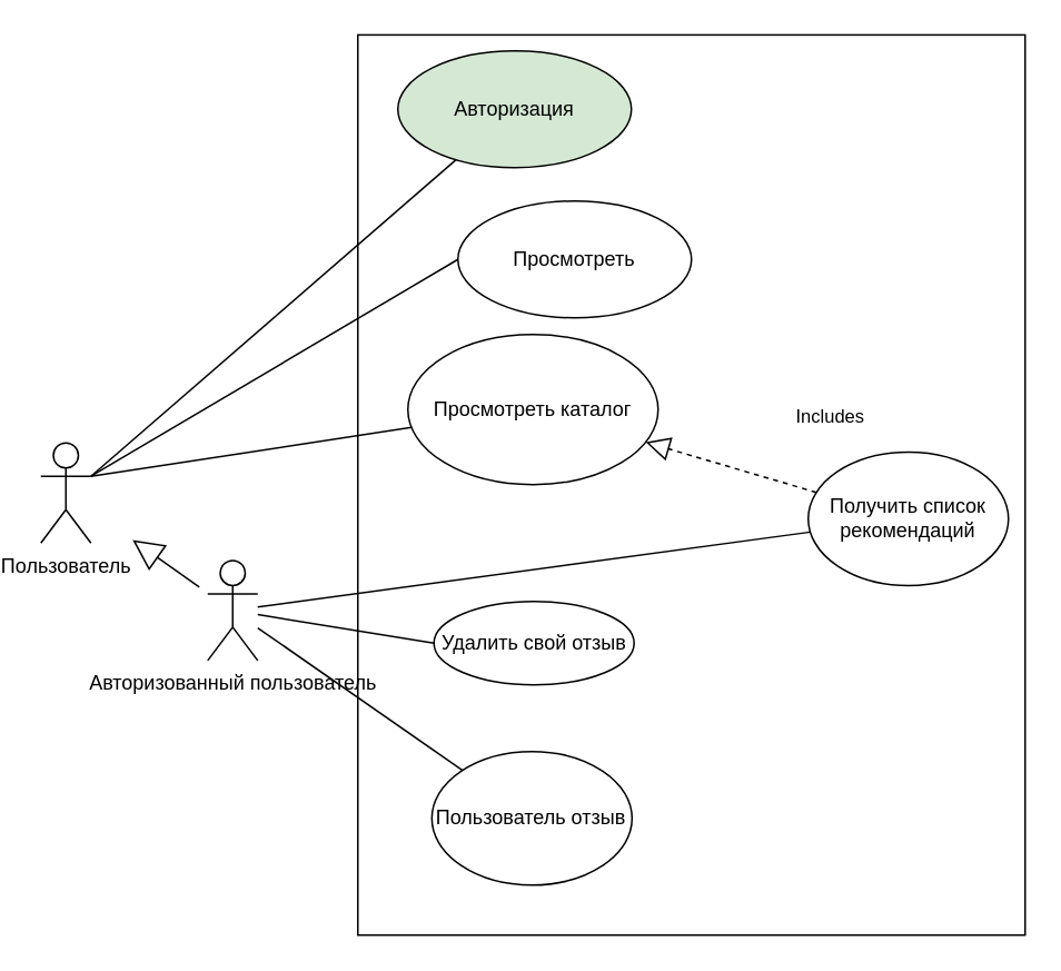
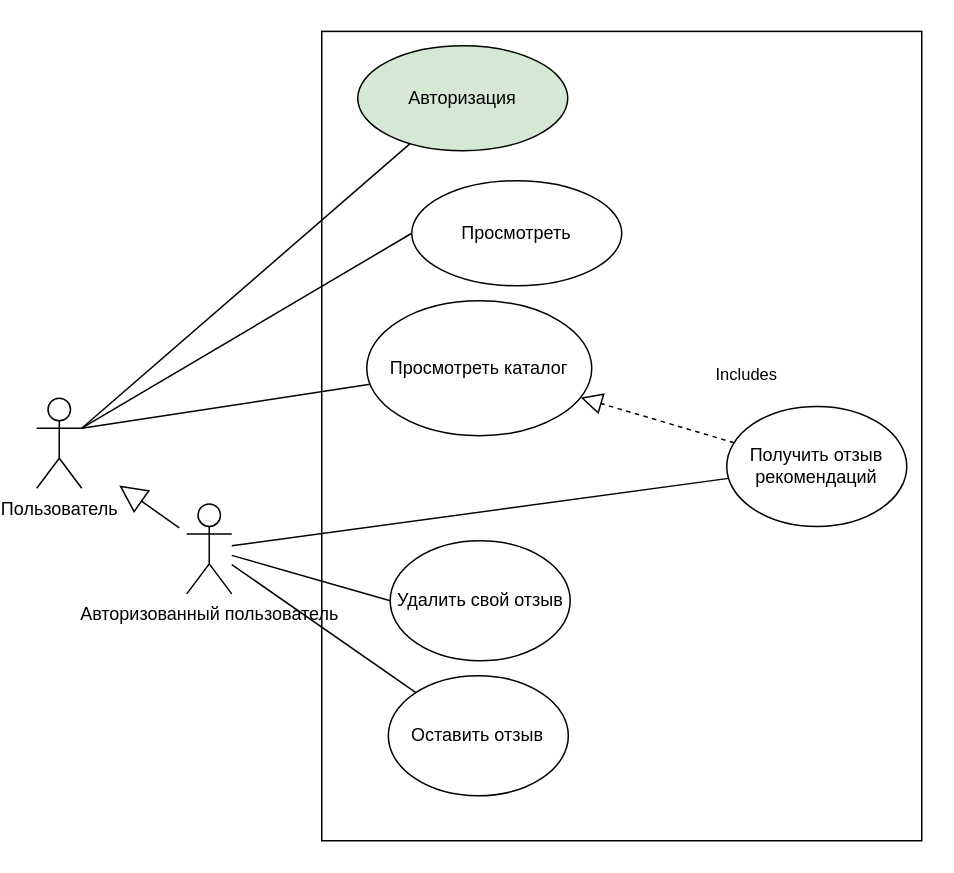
- <mxCell id="9" value="Получить список рекомендаций" style="ellipse;whiteSpace=wrap;html=1;" parent="1" vertex="1"><mxGeometry x="480" y="270.44" width="120" height="80" as="geometry" /></mxCell>
+ <mxCell id="9" value="Получить отзыв рекомендаций" style="ellipse;whiteSpace=wrap;html=1;" parent="1" vertex="1"><mxGeometry x="480" y="270.44" width="120" height="80" as="geometry" /></mxCell>
- <mxCell id="15" value="Удалить свой отзыв" style="ellipse;whiteSpace=wrap;html=1;" parent="1" vertex="1"><mxGeometry x="255.63" y="360" width="120" height="50" as="geometry" /></mxCell>
+ <mxCell id="15" value="Удалить свой отзыв" style="ellipse;whiteSpace=wrap;html=1;" parent="1" vertex="1"><mxGeometry x="255.63" y="360" width="120" height="80" as="geometry" /></mxCell>
- <mxCell id="14" value="Пользователь отзыв" style="ellipse;whiteSpace=wrap;html=1;" parent="1" vertex="1"><mxGeometry x="254.38" y="450" width="120" height="80" as="geometry" /></mxCell>
+ <mxCell id="14" value="Оставить отзыв" style="ellipse;whiteSpace=wrap;html=1;" parent="1" vertex="1"><mxGeometry x="254.38" y="450" width="120" height="80" as="geometry" /></mxCell>
